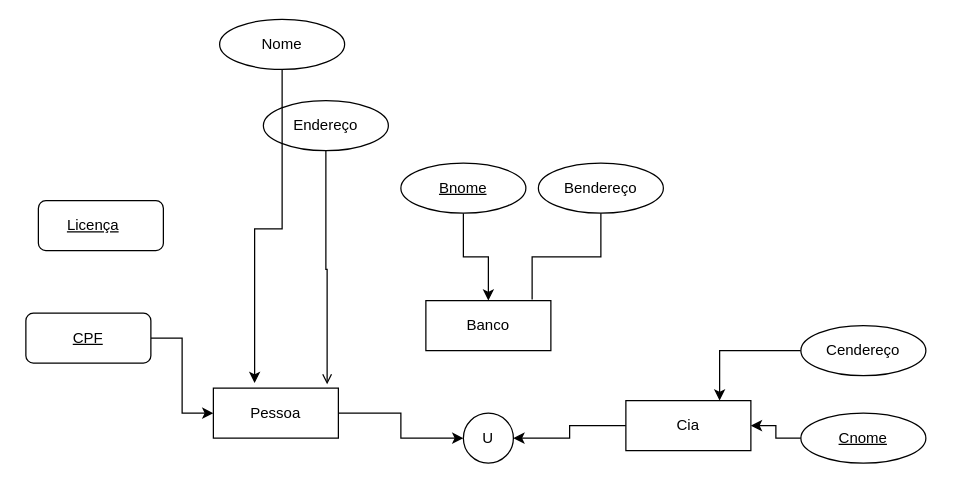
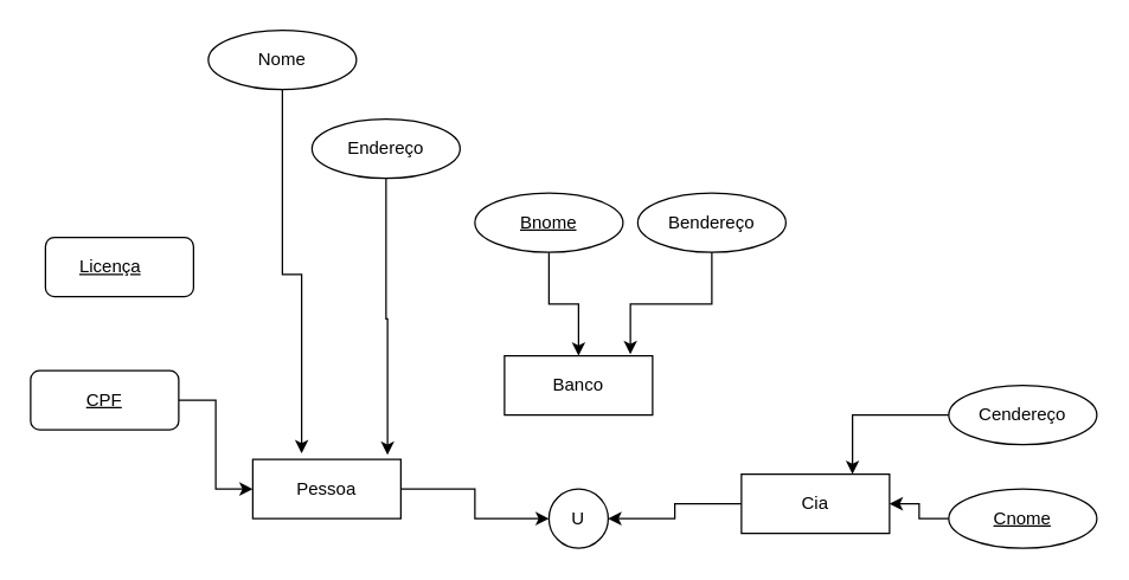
- <mxCell id="11" value="Nome" style="ellipse;whiteSpace=wrap;html=1;align=center;" vertex="1" parent="1"><mxGeometry x="175" y="15" width="100" height="40" as="geometry" /></mxCell>
+ <mxCell id="11" value="Nome" style="ellipse;whiteSpace=wrap;html=1;align=center;" vertex="1" parent="1"><mxGeometry x="140" y="20" width="100" height="40" as="geometry" /></mxCell>
- <mxCell id="18" style="edgeStyle=orthogonalEdgeStyle;rounded=0;orthogonalLoop=1;jettySize=auto;html=1;entryX=0.85;entryY=-0.025;entryDx=0;entryDy=0;entryPerimeter=0;endArrow=none;" edge="1" parent="1" source="13" target="4"><mxGeometry relative="1" as="geometry" /></mxCell>
+ <mxCell id="18" style="edgeStyle=orthogonalEdgeStyle;rounded=0;orthogonalLoop=1;jettySize=auto;html=1;entryX=0.85;entryY=-0.025;entryDx=0;entryDy=0;entryPerimeter=0;" edge="1" parent="1" source="13" target="4"><mxGeometry relative="1" as="geometry" /></mxCell>
- <mxCell id="14" style="edgeStyle=orthogonalEdgeStyle;rounded=0;orthogonalLoop=1;jettySize=auto;html=1;entryX=0.91;entryY=-0.075;entryDx=0;entryDy=0;entryPerimeter=0;endArrow=open;" edge="1" parent="1" source="12" target="3"><mxGeometry relative="1" as="geometry" /></mxCell>
+ <mxCell id="14" style="edgeStyle=orthogonalEdgeStyle;rounded=0;orthogonalLoop=1;jettySize=auto;html=1;entryX=0.91;entryY=-0.075;entryDx=0;entryDy=0;entryPerimeter=0;" edge="1" parent="1" source="12" target="3"><mxGeometry relative="1" as="geometry" /></mxCell>
